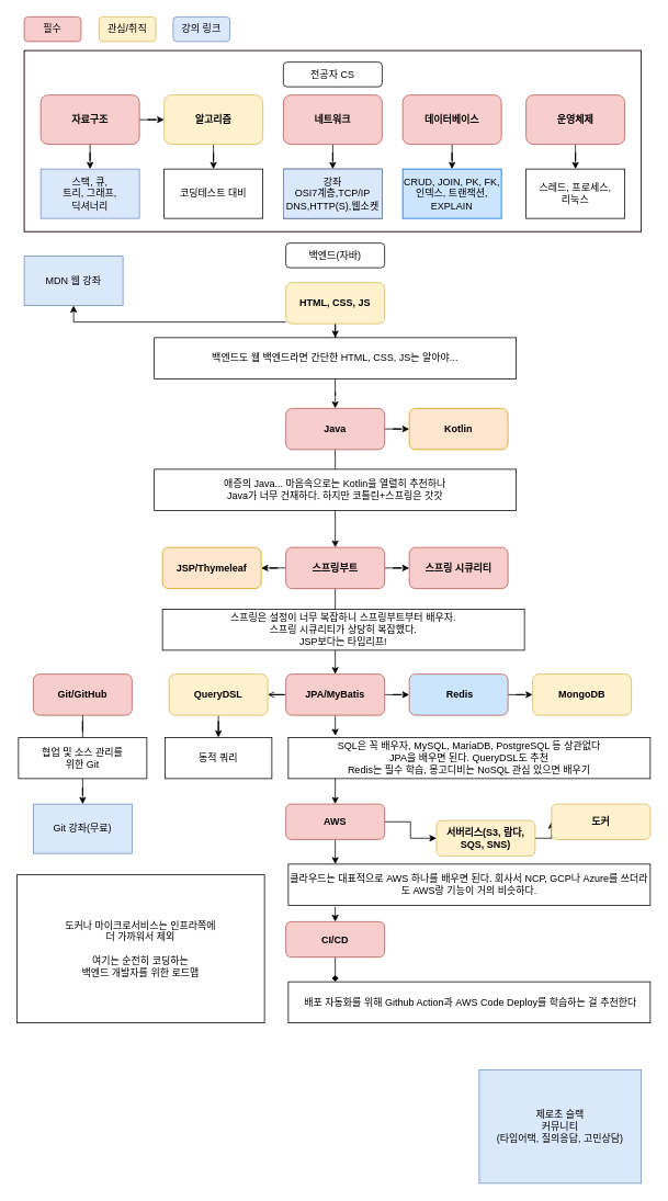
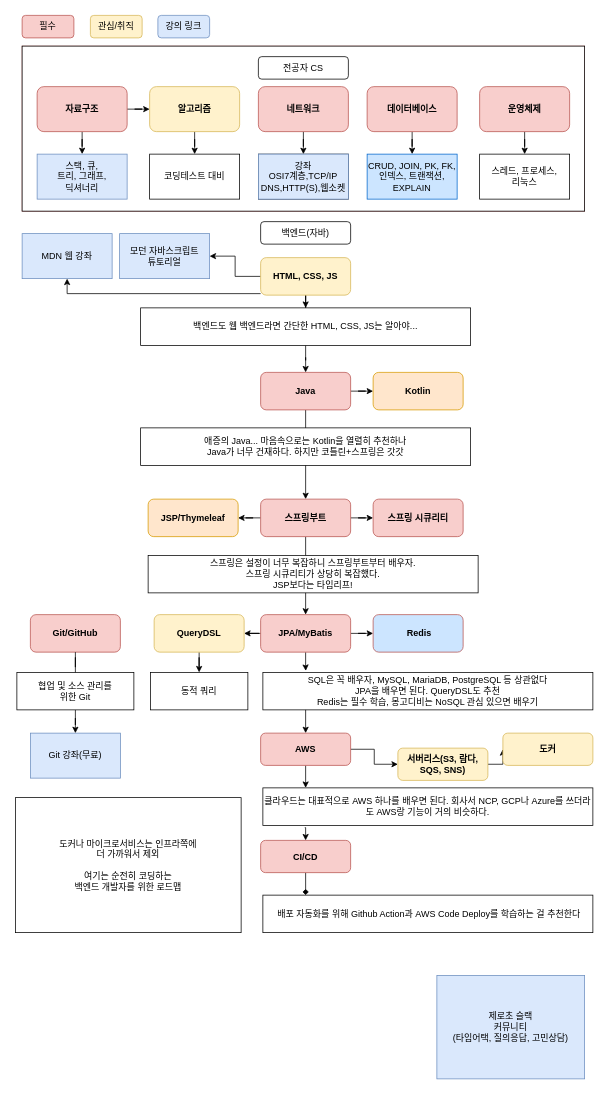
+ <mxCell id="40" value="모던 자바스크립트&lt;br&gt;튜토리얼" style="rounded=0;whiteSpace=wrap;html=1;fillColor=#dae8fc;strokeColor=#6c8ebf;" parent="1" vertex="1"><mxGeometry x="159" y="311" width="120" height="60" as="geometry" /></mxCell>
+ <mxCell id="23" value="" style="edgeStyle=orthogonalEdgeStyle;rounded=0;orthogonalLoop=1;jettySize=auto;html=1;" parent="1" source="24" target="40" edge="1"><mxGeometry relative="1" as="geometry" /></mxCell>
- <mxCell id="36" value="" style="edgeStyle=orthogonalEdgeStyle;rounded=0;orthogonalLoop=1;jettySize=auto;html=1;endArrow=open;" parent="1" source="37" target="55" edge="1"><mxGeometry relative="1" as="geometry" /></mxCell>
+ <mxCell id="36" value="" style="edgeStyle=orthogonalEdgeStyle;rounded=0;orthogonalLoop=1;jettySize=auto;html=1;" parent="1" source="37" target="55" edge="1"><mxGeometry relative="1" as="geometry" /></mxCell>
- <mxCell id="65" value="" style="edgeStyle=orthogonalEdgeStyle;rounded=0;orthogonalLoop=1;jettySize=auto;html=1;" parent="1" source="72" target="66" edge="1"><mxGeometry relative="1" as="geometry" /></mxCell>
- <mxCell id="66" value="&lt;b&gt;MongoDB&lt;/b&gt;" style="rounded=1;whiteSpace=wrap;html=1;fillColor=#fff2cc;strokeColor=#d6b656;" parent="1" vertex="1"><mxGeometry x="647" y="819" width="120" height="50" as="geometry" /></mxCell>
